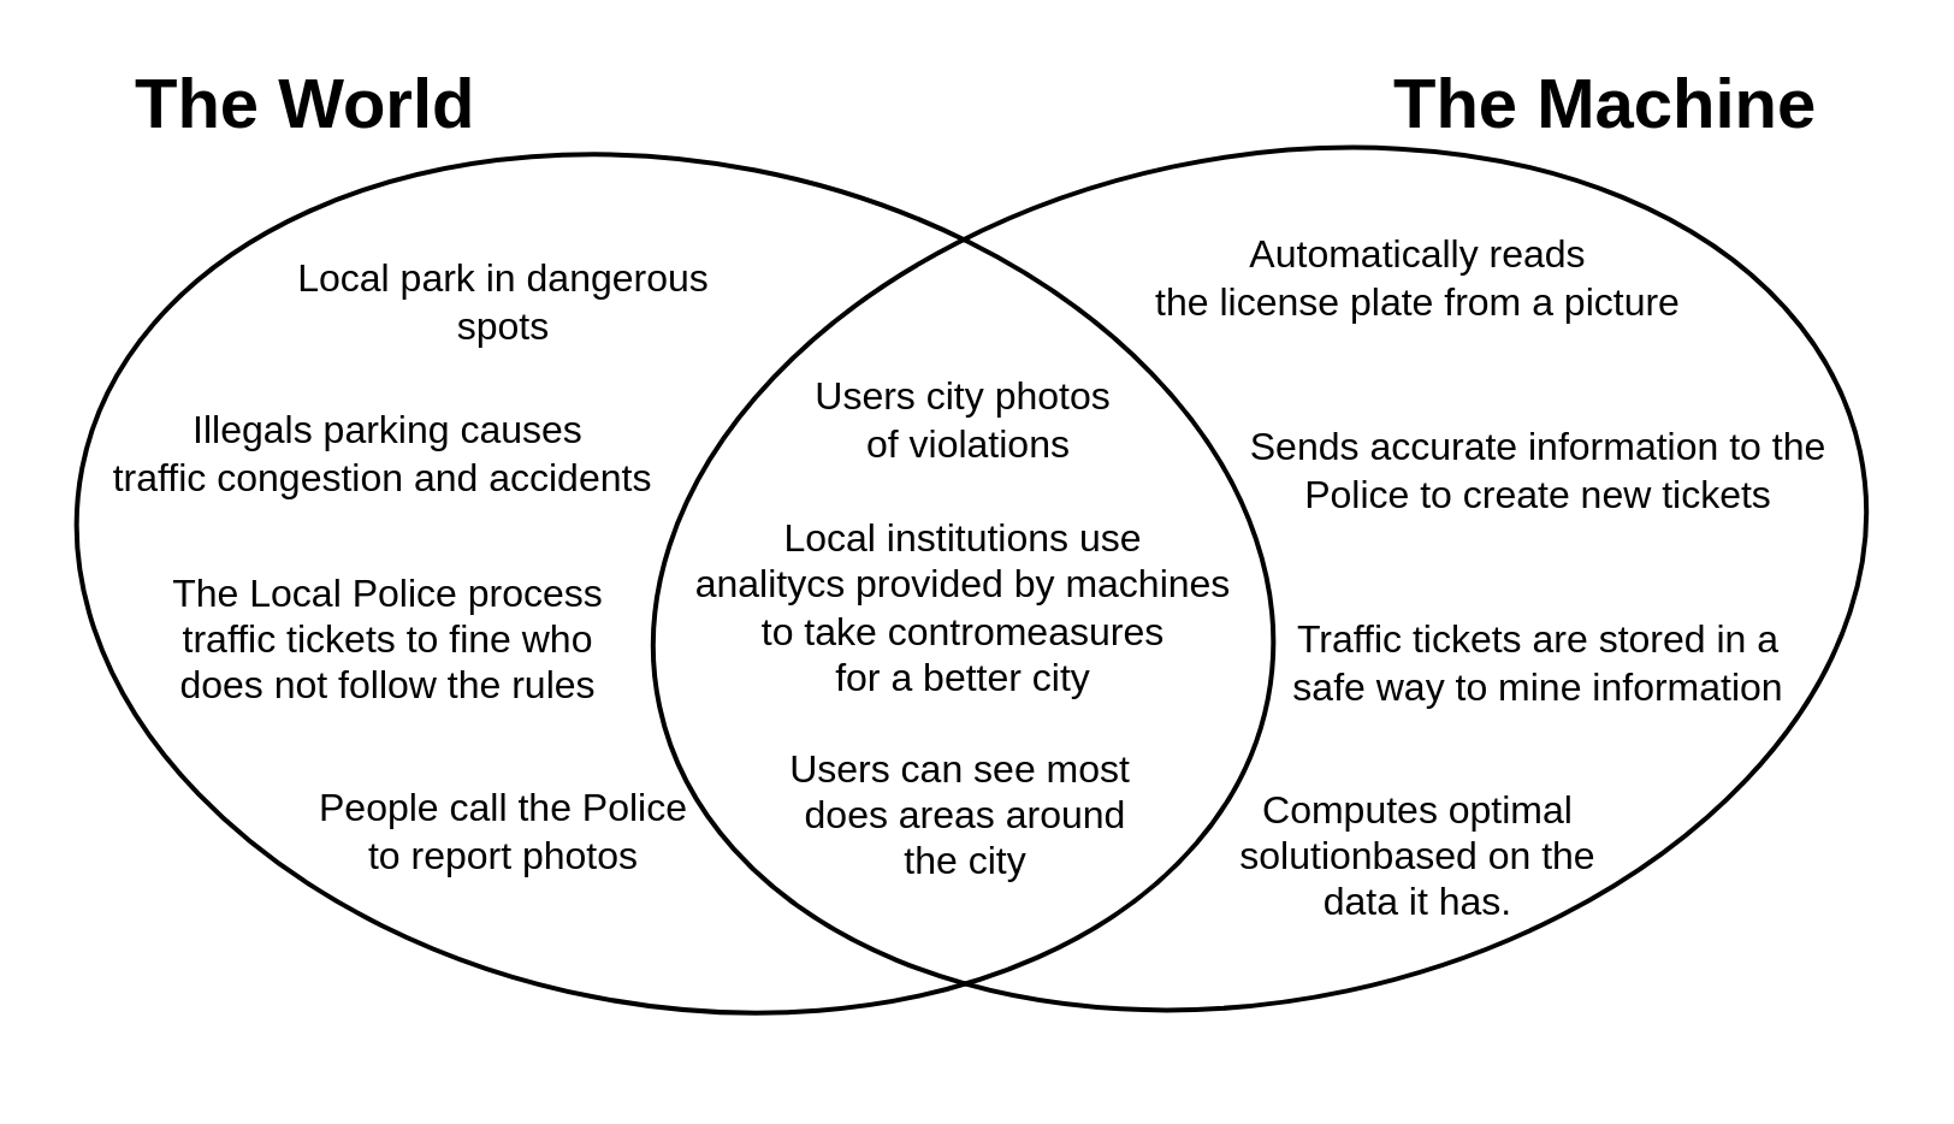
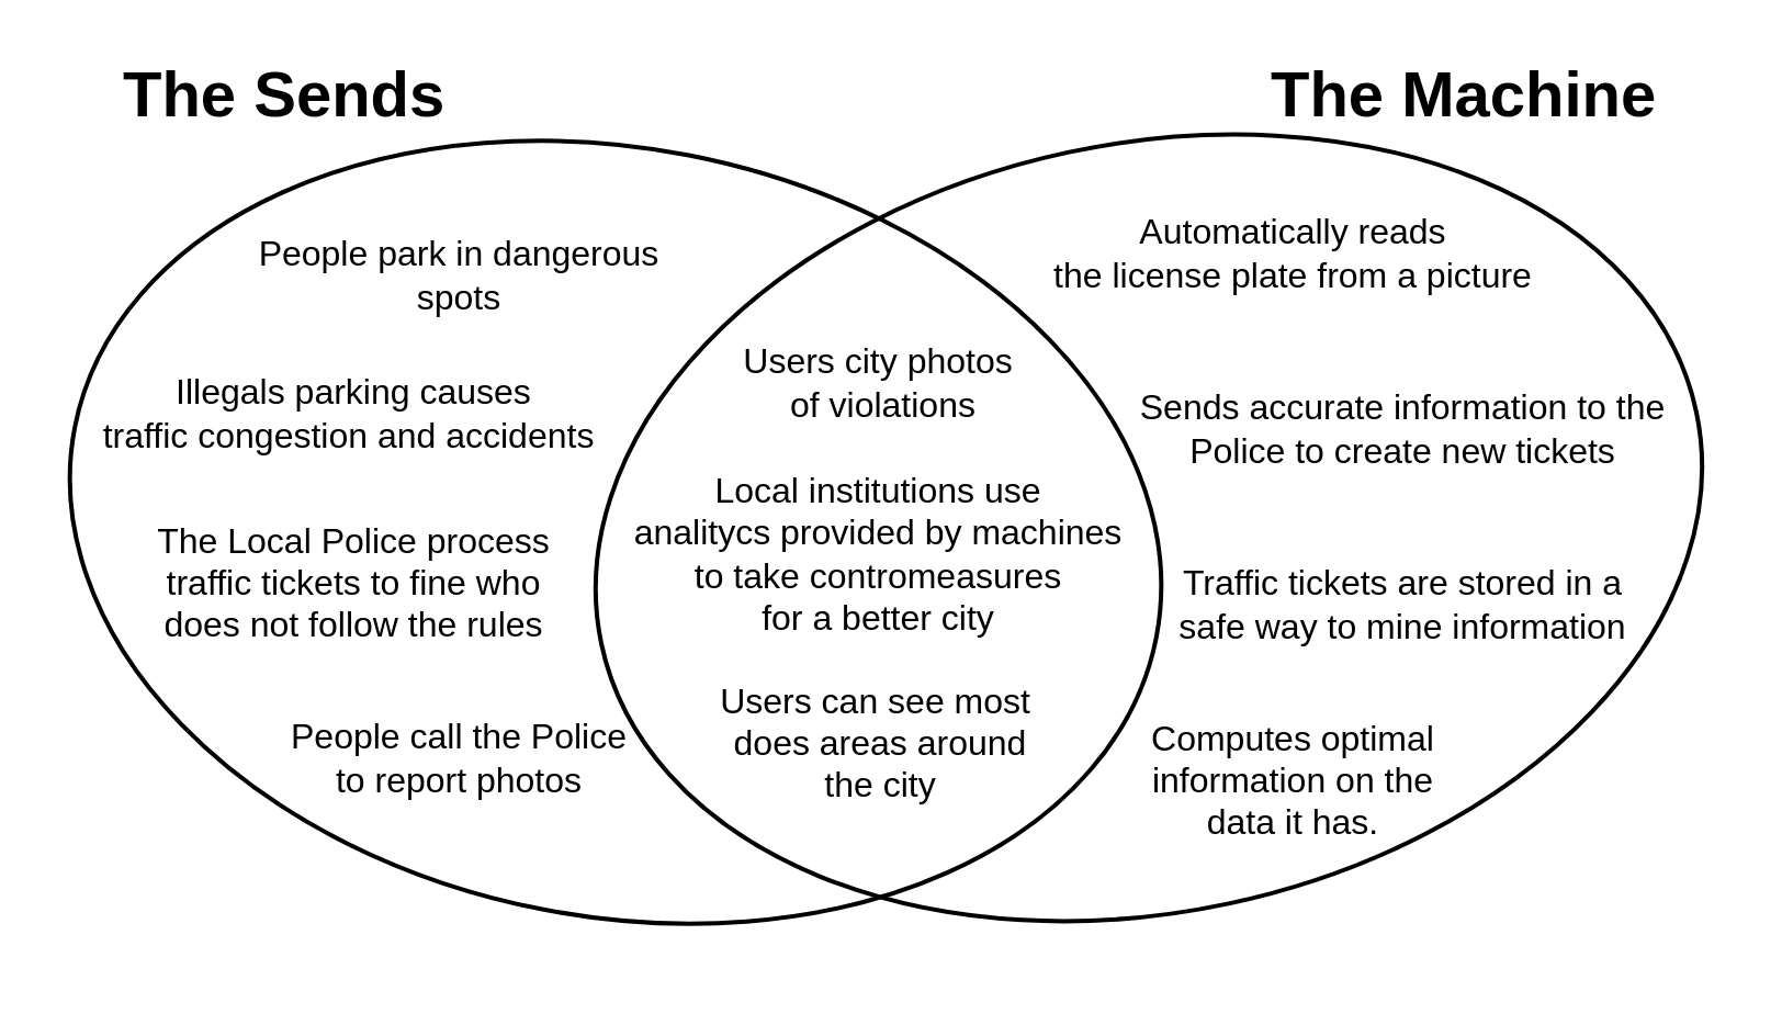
- <mxCell id="16" value="&lt;h1&gt;&lt;font style=&quot;font-size: 29px&quot;&gt;The World&lt;/font&gt;&lt;/h1&gt;" style="text;html=1;strokeColor=none;fillColor=none;spacing=5;spacingTop=-20;whiteSpace=wrap;overflow=hidden;rounded=0;" parent="1" vertex="1"><mxGeometry x="42" y="20" width="205" height="60" as="geometry" /></mxCell>
+ <mxCell id="16" value="&lt;h1&gt;&lt;font style=&quot;font-size: 29px&quot;&gt;The Sends&lt;/font&gt;&lt;/h1&gt;" style="text;html=1;strokeColor=none;fillColor=none;spacing=5;spacingTop=-20;whiteSpace=wrap;overflow=hidden;rounded=0;" parent="1" vertex="1"><mxGeometry x="42" y="20" width="205" height="60" as="geometry" /></mxCell>
- <mxCell id="4" value="&lt;font style=&quot;font-size: 16px&quot;&gt;Local park in dangerous&lt;br&gt;spots&lt;/font&gt;" style="text;html=1;strokeColor=none;fillColor=none;align=center;verticalAlign=middle;whiteSpace=wrap;rounded=0;" parent="1" vertex="1"><mxGeometry x="80" y="110" width="240" height="30" as="geometry" /></mxCell>
+ <mxCell id="4" value="&lt;font style=&quot;font-size: 16px&quot;&gt;People park in dangerous&lt;br&gt;spots&lt;/font&gt;" style="text;html=1;strokeColor=none;fillColor=none;align=center;verticalAlign=middle;whiteSpace=wrap;rounded=0;" parent="1" vertex="1"><mxGeometry x="80" y="110" width="240" height="30" as="geometry" /></mxCell>
- <mxCell id="12" value="&lt;font style=&quot;font-size: 16px&quot;&gt;Computes optimal &lt;br&gt;solutionbased on the &lt;br&gt;data it has.&lt;br&gt;&lt;/font&gt;" style="text;html=1;strokeColor=none;fillColor=none;align=center;verticalAlign=middle;whiteSpace=wrap;rounded=0;" parent="1" vertex="1"><mxGeometry x="460" y="340" width="240" height="30" as="geometry" /></mxCell>
+ <mxCell id="12" value="&lt;font style=&quot;font-size: 16px&quot;&gt;Computes optimal &lt;br&gt;information on the &lt;br&gt;data it has.&lt;br&gt;&lt;/font&gt;" style="text;html=1;strokeColor=none;fillColor=none;align=center;verticalAlign=middle;whiteSpace=wrap;rounded=0;" parent="1" vertex="1"><mxGeometry x="460" y="340" width="240" height="30" as="geometry" /></mxCell>
